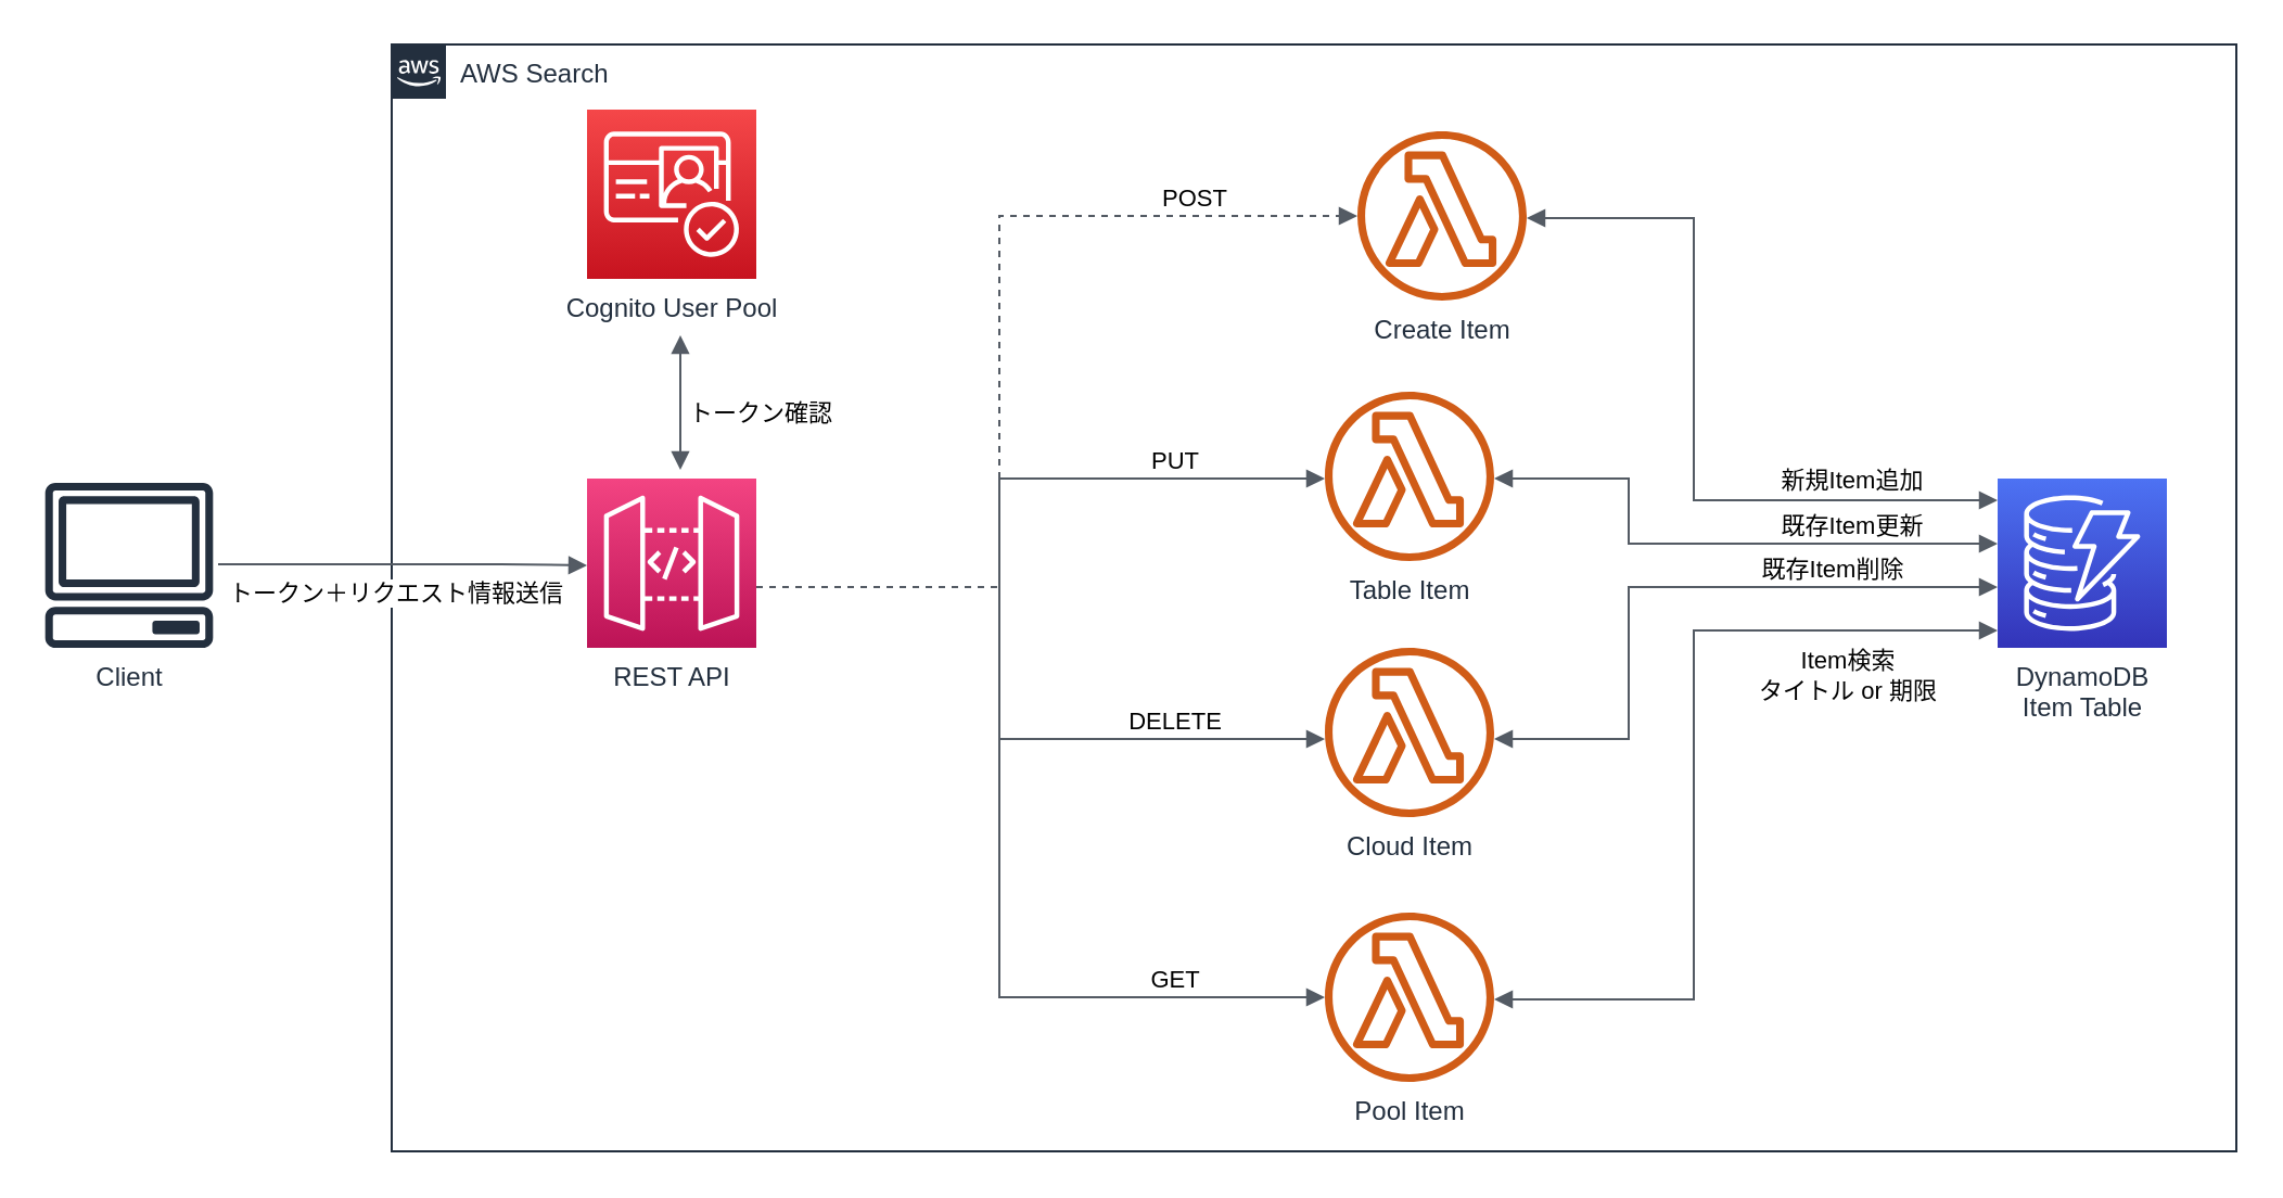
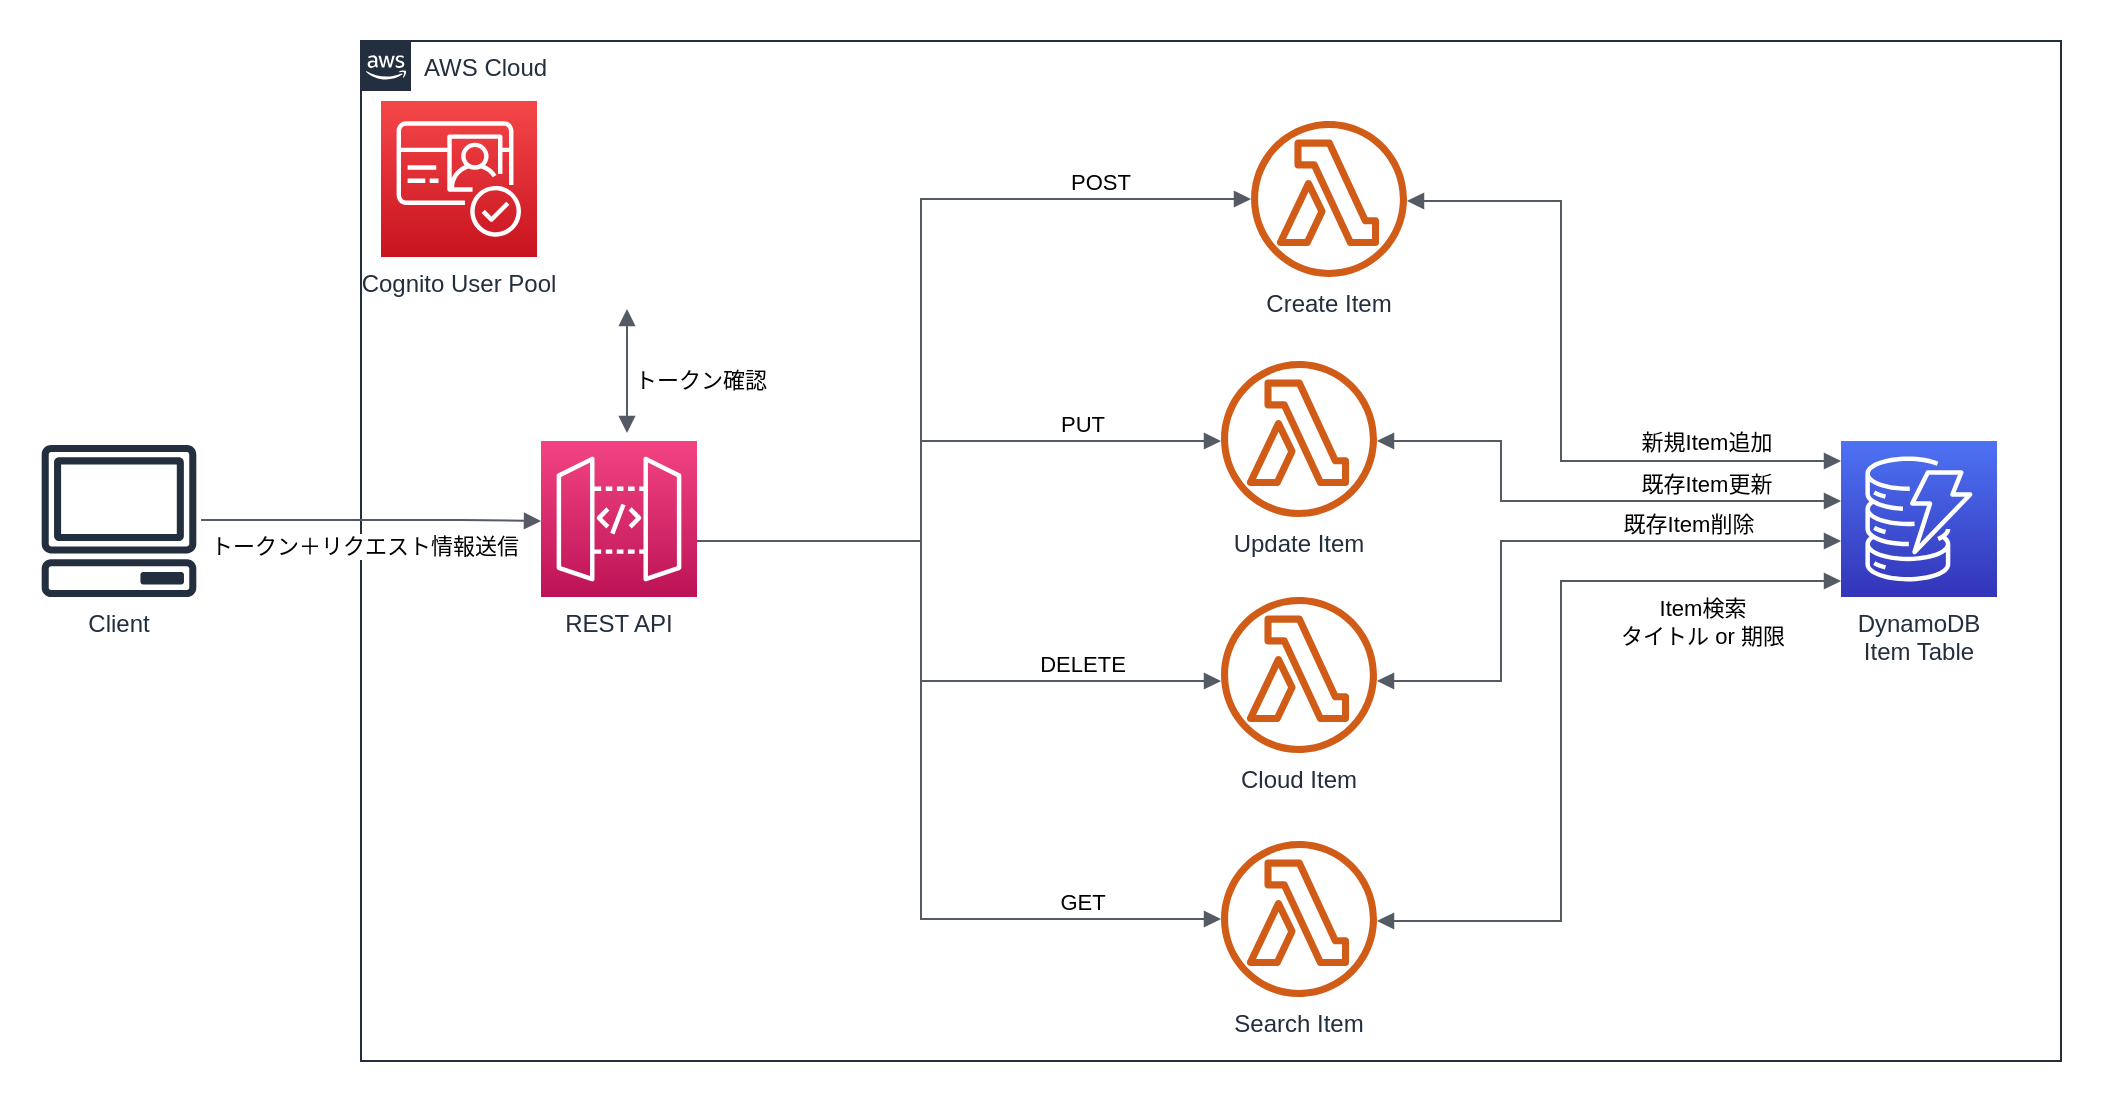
- <mxCell id="2" value="AWS Search" style="points=[[0,0],[0.25,0],[0.5,0],[0.75,0],[1,0],[1,0.25],[1,0.5],[1,0.75],[1,1],[0.75,1],[0.5,1],[0.25,1],[0,1],[0,0.75],[0,0.5],[0,0.25]];outlineConnect=0;gradientColor=none;html=1;whiteSpace=wrap;fontSize=12;fontStyle=0;shape=mxgraph.aws4.group;grIcon=mxgraph.aws4.group_aws_cloud_alt;strokeColor=#232F3E;fillColor=none;verticalAlign=top;align=left;spacingLeft=30;fontColor=#232F3E;dashed=0;" parent="1" vertex="1"><mxGeometry x="180" y="20" width="850" height="510" as="geometry" /></mxCell>
+ <mxCell id="2" value="AWS Cloud" style="points=[[0,0],[0.25,0],[0.5,0],[0.75,0],[1,0],[1,0.25],[1,0.5],[1,0.75],[1,1],[0.75,1],[0.5,1],[0.25,1],[0,1],[0,0.75],[0,0.5],[0,0.25]];outlineConnect=0;gradientColor=none;html=1;whiteSpace=wrap;fontSize=12;fontStyle=0;shape=mxgraph.aws4.group;grIcon=mxgraph.aws4.group_aws_cloud_alt;strokeColor=#232F3E;fillColor=none;verticalAlign=top;align=left;spacingLeft=30;fontColor=#232F3E;dashed=0;" parent="1" vertex="1"><mxGeometry x="180" y="20" width="850" height="510" as="geometry" /></mxCell>
- <mxCell id="9" value="Cognito User Pool" style="points=[[0,0,0],[0.25,0,0],[0.5,0,0],[0.75,0,0],[1,0,0],[0,1,0],[0.25,1,0],[0.5,1,0],[0.75,1,0],[1,1,0],[0,0.25,0],[0,0.5,0],[0,0.75,0],[1,0.25,0],[1,0.5,0],[1,0.75,0]];outlineConnect=0;fontColor=#232F3E;gradientColor=#F54749;gradientDirection=north;fillColor=#C7131F;strokeColor=#ffffff;dashed=0;verticalLabelPosition=bottom;verticalAlign=top;align=center;html=1;fontSize=12;fontStyle=0;aspect=fixed;shape=mxgraph.aws4.resourceIcon;resIcon=mxgraph.aws4.cognito;" parent="1" vertex="1"><mxGeometry x="270" y="50" width="78" height="78" as="geometry" /></mxCell>
+ <mxCell id="9" value="Cognito User Pool" style="points=[[0,0,0],[0.25,0,0],[0.5,0,0],[0.75,0,0],[1,0,0],[0,1,0],[0.25,1,0],[0.5,1,0],[0.75,1,0],[1,1,0],[0,0.25,0],[0,0.5,0],[0,0.75,0],[1,0.25,0],[1,0.5,0],[1,0.75,0]];outlineConnect=0;fontColor=#232F3E;gradientColor=#F54749;gradientDirection=north;fillColor=#C7131F;strokeColor=#ffffff;dashed=0;verticalLabelPosition=bottom;verticalAlign=top;align=center;html=1;fontSize=12;fontStyle=0;aspect=fixed;shape=mxgraph.aws4.resourceIcon;resIcon=mxgraph.aws4.cognito;" parent="1" vertex="1"><mxGeometry x="190" y="50" width="78" height="78" as="geometry" /></mxCell>
- <mxCell id="10" value="" style="edgeStyle=orthogonalEdgeStyle;html=1;endArrow=block;elbow=vertical;startArrow=none;endFill=1;strokeColor=#545B64;rounded=0;dashed=1;" edge="1" parent="1" source="3" target="4"><mxGeometry width="100" relative="1" as="geometry"><mxPoint x="420" y="250" as="sourcePoint" /><mxPoint x="520" y="250" as="targetPoint" /><Array as="points"><mxPoint x="460" y="270" /><mxPoint x="460" y="99" /></Array></mxGeometry></mxCell>
+ <mxCell id="10" value="" style="edgeStyle=orthogonalEdgeStyle;html=1;endArrow=block;elbow=vertical;startArrow=none;endFill=1;strokeColor=#545B64;rounded=0;" edge="1" parent="1" source="3" target="4"><mxGeometry width="100" relative="1" as="geometry"><mxPoint x="420" y="250" as="sourcePoint" /><mxPoint x="520" y="250" as="targetPoint" /><Array as="points"><mxPoint x="460" y="270" /><mxPoint x="460" y="99" /></Array></mxGeometry></mxCell>
- <mxCell id="5" value="Table Item" style="outlineConnect=0;fontColor=#232F3E;gradientColor=none;fillColor=#D05C17;strokeColor=none;dashed=0;verticalLabelPosition=bottom;verticalAlign=top;align=center;html=1;fontSize=12;fontStyle=0;aspect=fixed;pointerEvents=1;shape=mxgraph.aws4.lambda_function;" parent="1" vertex="1"><mxGeometry x="610" y="180" width="78" height="78" as="geometry" /></mxCell>
+ <mxCell id="5" value="Update Item" style="outlineConnect=0;fontColor=#232F3E;gradientColor=none;fillColor=#D05C17;strokeColor=none;dashed=0;verticalLabelPosition=bottom;verticalAlign=top;align=center;html=1;fontSize=12;fontStyle=0;aspect=fixed;pointerEvents=1;shape=mxgraph.aws4.lambda_function;" parent="1" vertex="1"><mxGeometry x="610" y="180" width="78" height="78" as="geometry" /></mxCell>
- <mxCell id="7" value="Pool Item" style="outlineConnect=0;fontColor=#232F3E;gradientColor=none;fillColor=#D05C17;strokeColor=none;dashed=0;verticalLabelPosition=bottom;verticalAlign=top;align=center;html=1;fontSize=12;fontStyle=0;aspect=fixed;pointerEvents=1;shape=mxgraph.aws4.lambda_function;" parent="1" vertex="1"><mxGeometry x="610" y="420" width="78" height="78" as="geometry" /></mxCell>
+ <mxCell id="7" value="Search Item" style="outlineConnect=0;fontColor=#232F3E;gradientColor=none;fillColor=#D05C17;strokeColor=none;dashed=0;verticalLabelPosition=bottom;verticalAlign=top;align=center;html=1;fontSize=12;fontStyle=0;aspect=fixed;pointerEvents=1;shape=mxgraph.aws4.lambda_function;" parent="1" vertex="1"><mxGeometry x="610" y="420" width="78" height="78" as="geometry" /></mxCell>
